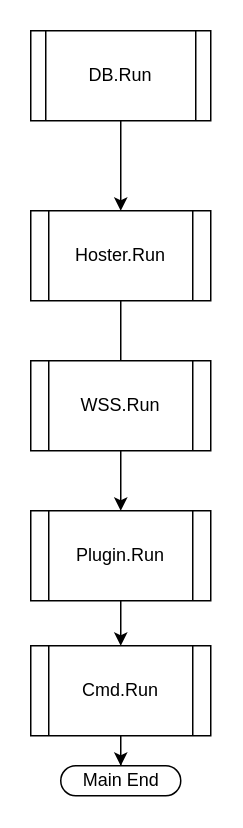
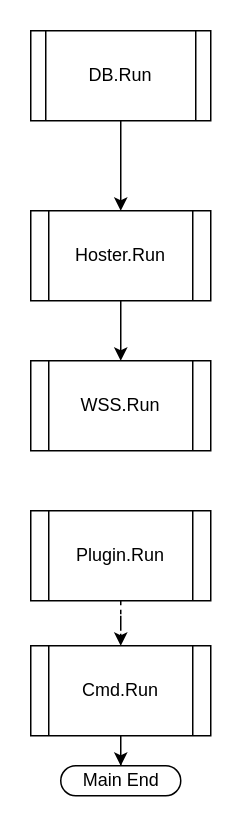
- <mxCell id="5" value="" style="edgeStyle=orthogonalEdgeStyle;rounded=0;orthogonalLoop=1;jettySize=auto;html=1;endArrow=none;" edge="1" parent="1" source="6" target="8"><mxGeometry relative="1" as="geometry" /></mxCell>
+ <mxCell id="5" value="" style="edgeStyle=orthogonalEdgeStyle;rounded=0;orthogonalLoop=1;jettySize=auto;html=1;" edge="1" parent="1" source="6" target="8"><mxGeometry relative="1" as="geometry" /></mxCell>
- <mxCell id="7" value="" style="edgeStyle=orthogonalEdgeStyle;rounded=0;orthogonalLoop=1;jettySize=auto;html=1;" edge="1" parent="1" source="8" target="10"><mxGeometry relative="1" as="geometry" /></mxCell>
- <mxCell id="9" value="" style="edgeStyle=orthogonalEdgeStyle;rounded=0;orthogonalLoop=1;jettySize=auto;html=1;" edge="1" parent="1" source="10" target="12"><mxGeometry relative="1" as="geometry" /></mxCell>
+ <mxCell id="9" value="" style="edgeStyle=orthogonalEdgeStyle;rounded=0;orthogonalLoop=1;jettySize=auto;html=1;dashed=1;" edge="1" parent="1" source="10" target="12"><mxGeometry relative="1" as="geometry" /></mxCell>
